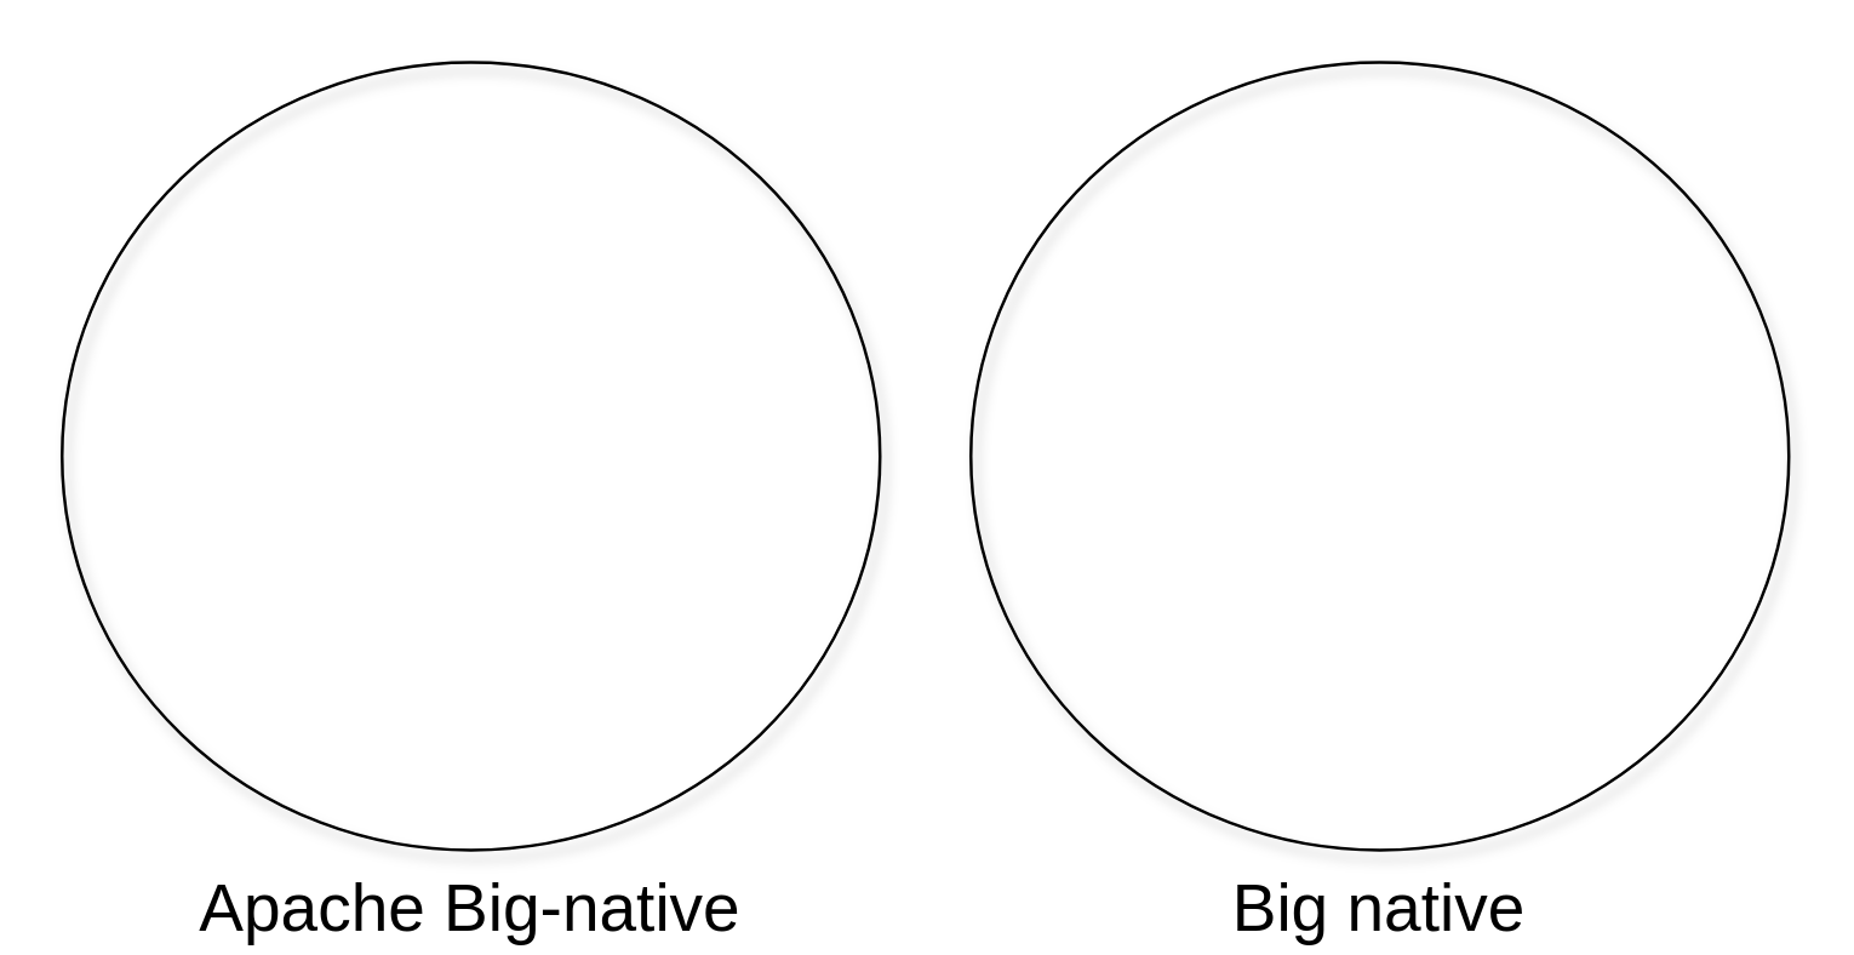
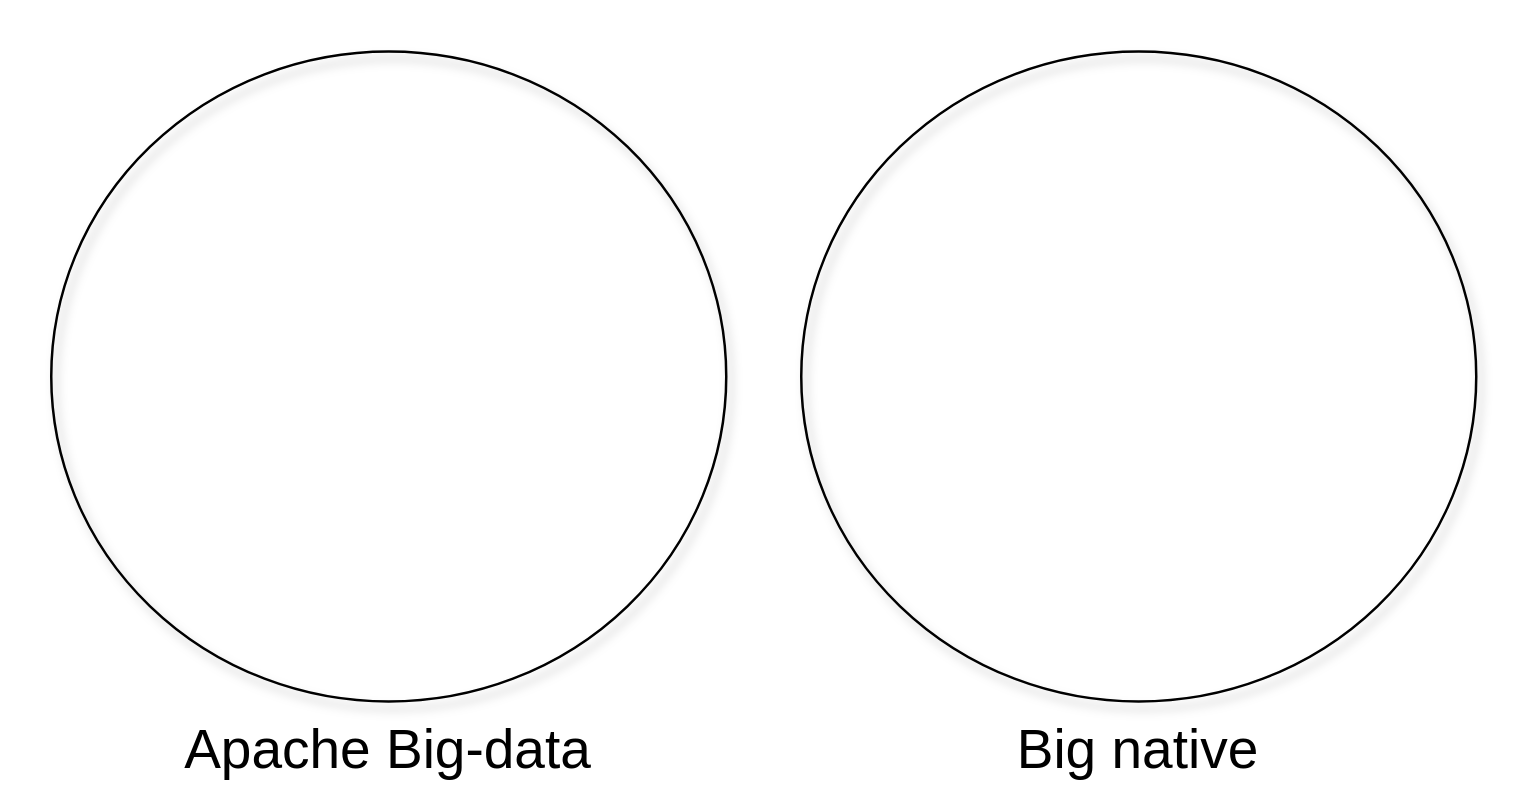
- <mxCell id="4" value="Apache Big-native" style="ellipse;whiteSpace=wrap;html=1;fillColor=none;shadow=1;fontSize=22;verticalAlign=top;labelPosition=center;verticalLabelPosition=bottom;align=center;" vertex="1" parent="1"><mxGeometry x="20" y="20" width="270" height="260" as="geometry" /></mxCell>
+ <mxCell id="4" value="Apache Big-data" style="ellipse;whiteSpace=wrap;html=1;fillColor=none;shadow=1;fontSize=22;verticalAlign=top;labelPosition=center;verticalLabelPosition=bottom;align=center;" vertex="1" parent="1"><mxGeometry x="20" y="20" width="270" height="260" as="geometry" /></mxCell>
